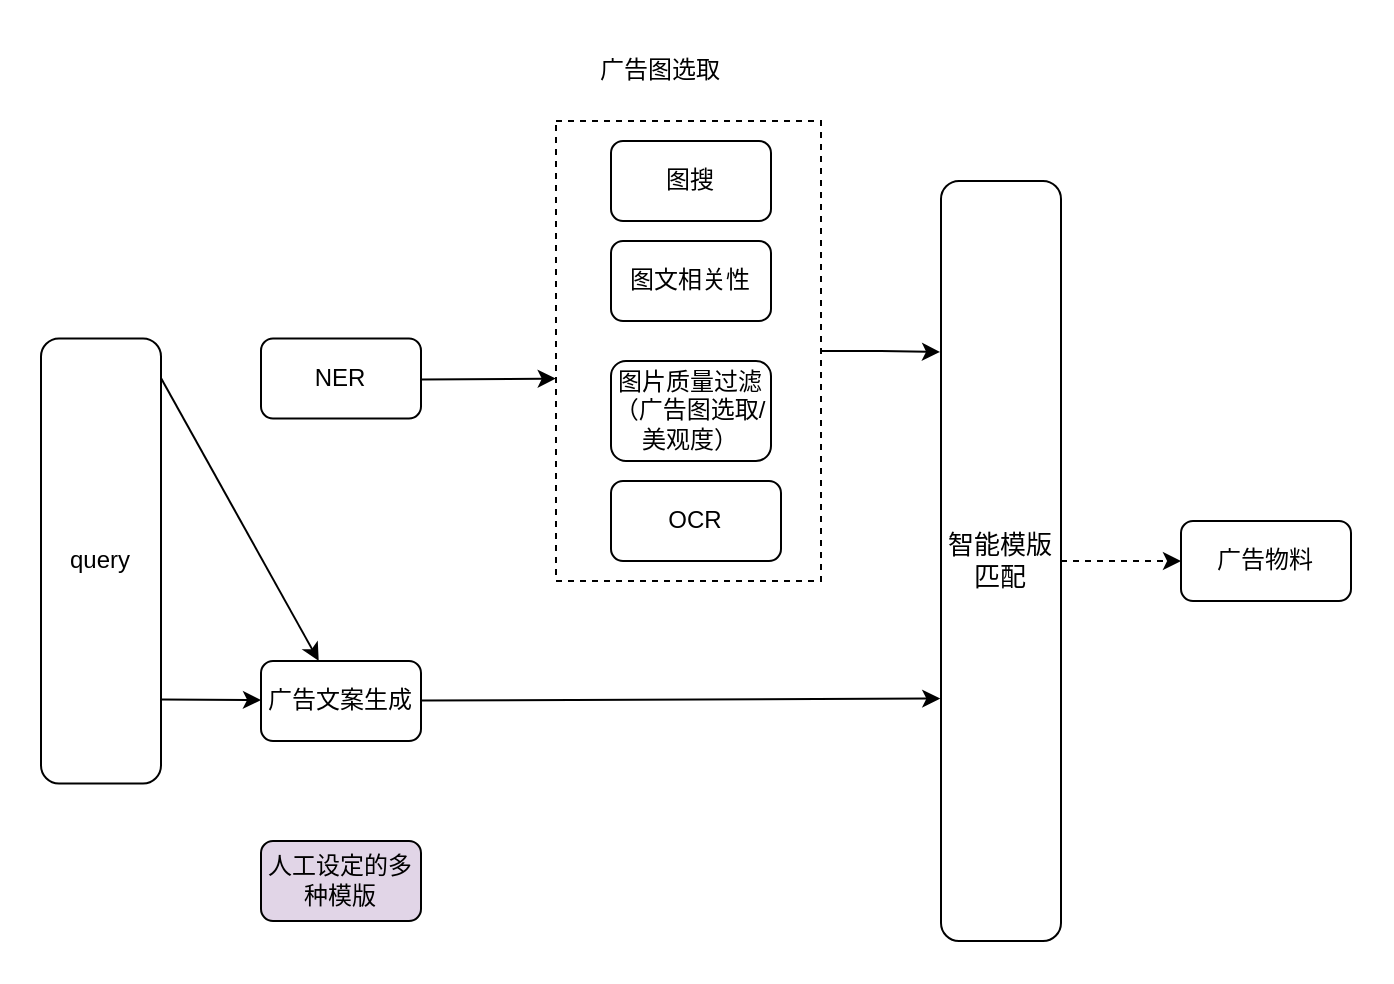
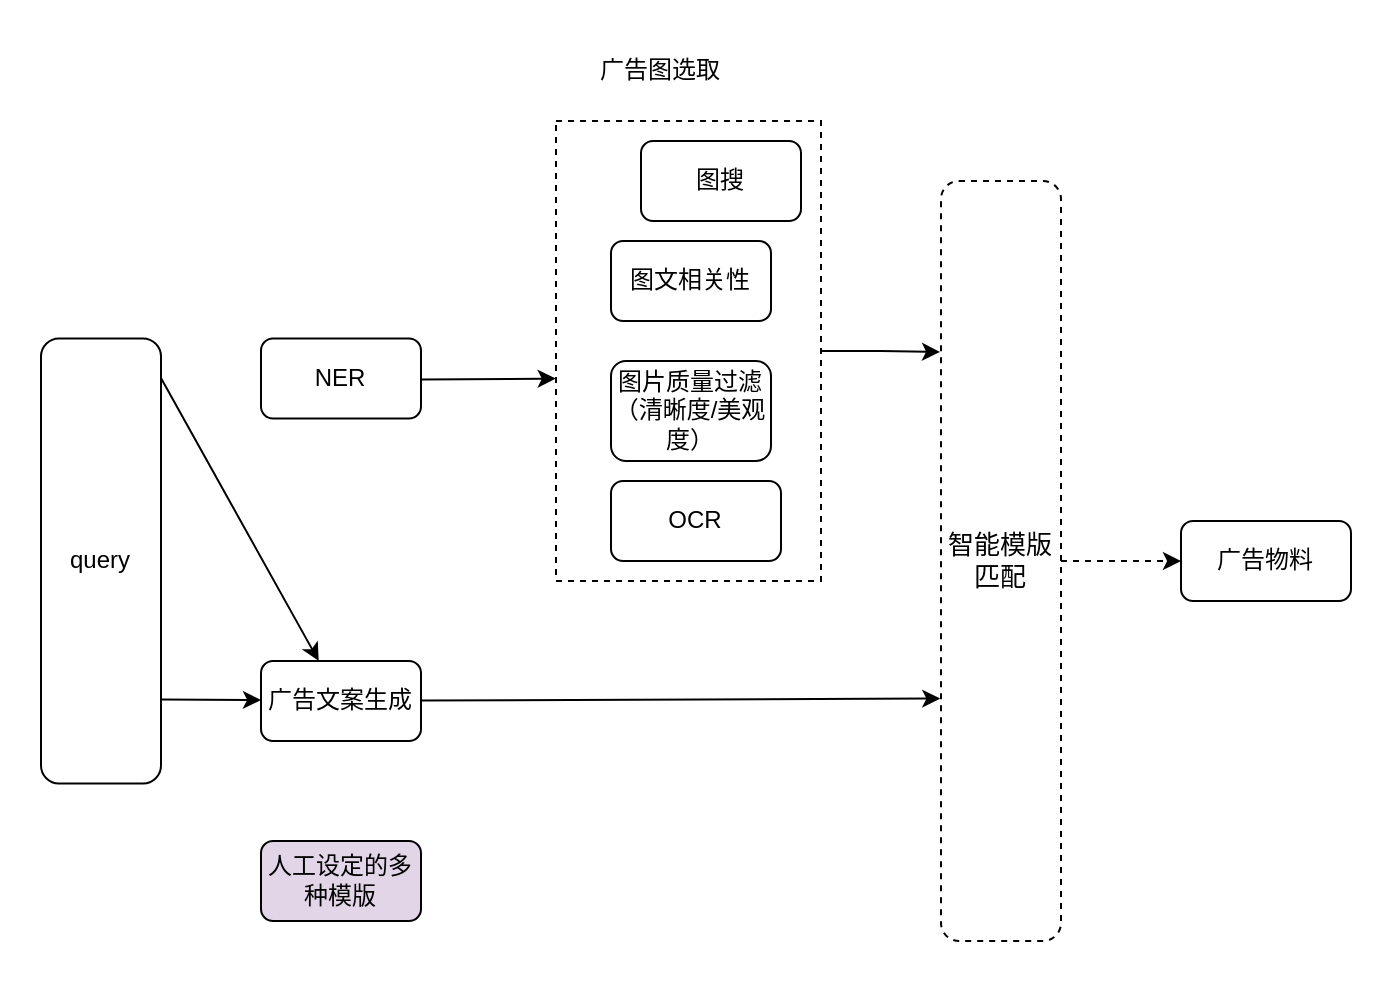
- <mxCell id="6" value="图搜" style="rounded=1;whiteSpace=wrap;html=1;" parent="1" vertex="1"><mxGeometry x="305" y="70" width="80" height="40" as="geometry" /></mxCell>
+ <mxCell id="6" value="图搜" style="rounded=1;whiteSpace=wrap;html=1;" parent="1" vertex="1"><mxGeometry x="320" y="70" width="80" height="40" as="geometry" /></mxCell>
- <mxCell id="8" value="图片质量过滤（广告图选取/美观度）" style="rounded=1;whiteSpace=wrap;html=1;" parent="1" vertex="1"><mxGeometry x="305" y="180" width="80" height="50" as="geometry" /></mxCell>
+ <mxCell id="8" value="图片质量过滤（清晰度/美观度）" style="rounded=1;whiteSpace=wrap;html=1;" parent="1" vertex="1"><mxGeometry x="305" y="180" width="80" height="50" as="geometry" /></mxCell>
- <mxCell id="11" value="&lt;font style=&quot;font-size: 13px;&quot;&gt;智能模版匹配&lt;/font&gt;" style="rounded=1;whiteSpace=wrap;html=1;" parent="1" vertex="1"><mxGeometry x="470" y="90" width="60" height="380" as="geometry" /></mxCell>
+ <mxCell id="11" value="&lt;font style=&quot;font-size: 13px;&quot;&gt;智能模版匹配&lt;/font&gt;" style="rounded=1;whiteSpace=wrap;html=1;dashed=1;" parent="1" vertex="1"><mxGeometry x="470" y="90" width="60" height="380" as="geometry" /></mxCell>
